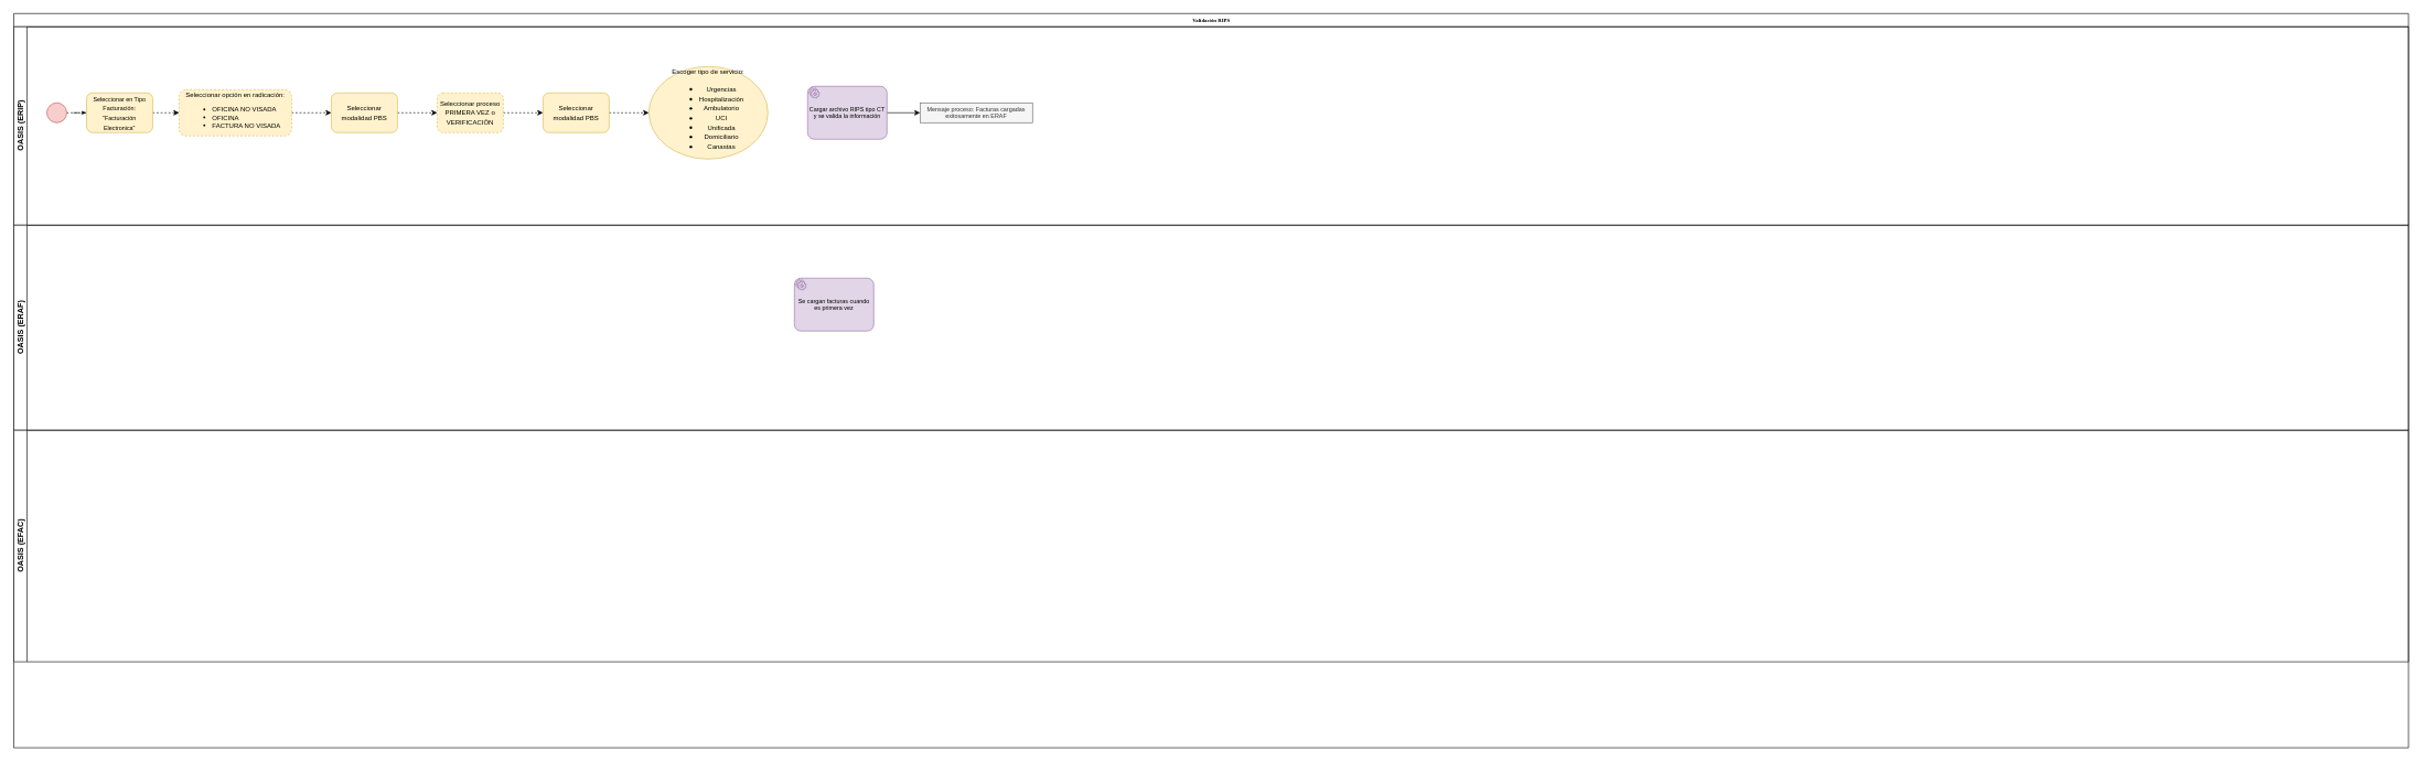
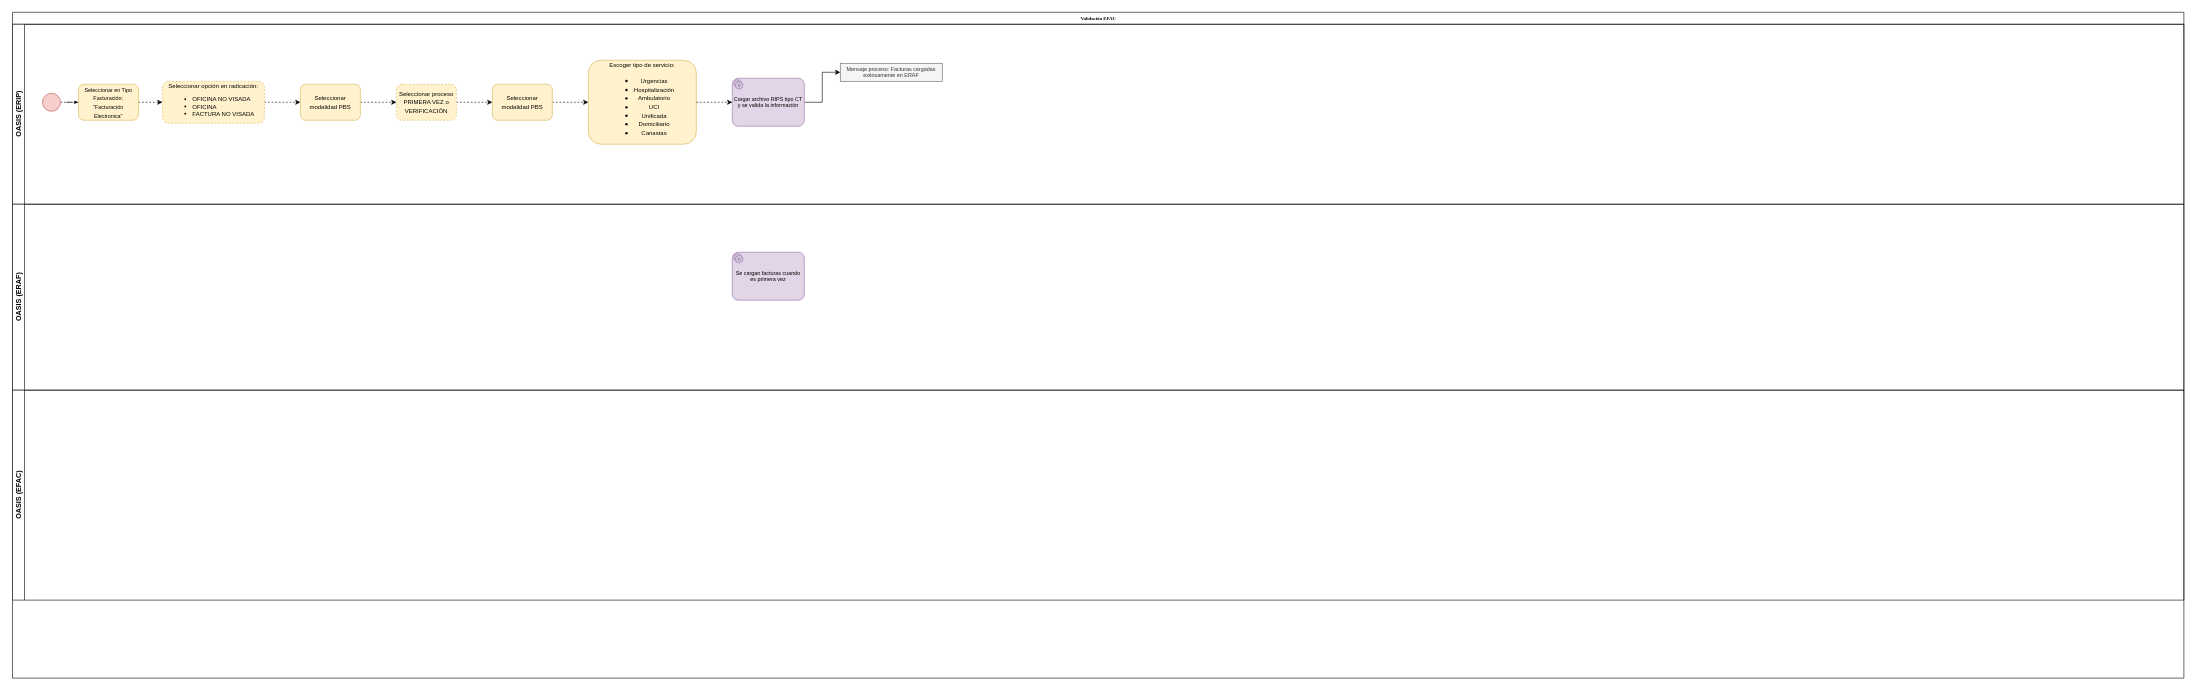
- <mxCell id="2" value="Validación RIPS" style="swimlane;html=1;childLayout=stackLayout;horizontal=1;startSize=20;horizontalStack=0;rounded=0;shadow=0;labelBackgroundColor=none;strokeWidth=1;fontFamily=Verdana;fontSize=8;align=center;" parent="1" vertex="1"><mxGeometry x="20" y="20" width="3620" height="1110" as="geometry" /></mxCell>
+ <mxCell id="2" value="Validación EFAC" style="swimlane;html=1;childLayout=stackLayout;horizontal=1;startSize=20;horizontalStack=0;rounded=0;shadow=0;labelBackgroundColor=none;strokeWidth=1;fontFamily=Verdana;fontSize=8;align=center;" parent="1" vertex="1"><mxGeometry x="20" y="20" width="3620" height="1110" as="geometry" /></mxCell>
- <mxCell id="13" value="&lt;font size=&quot;1&quot;&gt;Escoger tipo de servicio:&lt;br&gt;&lt;/font&gt;&lt;blockquote style=&quot;margin: 0 0 0 40px; border: none; padding: 0px;&quot;&gt;&lt;/blockquote&gt;&lt;ul&gt;&lt;li&gt;&lt;span style=&quot;background-color: initial; font-size: x-small;&quot;&gt;Urgencias&lt;/span&gt;&lt;/li&gt;&lt;li&gt;&lt;span style=&quot;background-color: initial; font-size: x-small;&quot;&gt;Hospitalización&lt;/span&gt;&lt;/li&gt;&lt;li&gt;&lt;span style=&quot;background-color: initial; font-size: x-small;&quot;&gt;Ambulatorio&lt;/span&gt;&lt;/li&gt;&lt;li&gt;&lt;span style=&quot;background-color: initial; font-size: x-small;&quot;&gt;UCI&lt;/span&gt;&lt;/li&gt;&lt;li&gt;&lt;span style=&quot;background-color: initial; font-size: x-small;&quot;&gt;Unificada&lt;/span&gt;&lt;/li&gt;&lt;li&gt;&lt;span style=&quot;background-color: initial; font-size: x-small;&quot;&gt;Domiciliario&lt;/span&gt;&lt;/li&gt;&lt;li&gt;&lt;span style=&quot;font-size: x-small; background-color: initial;&quot;&gt;Canastas&lt;/span&gt;&lt;/li&gt;&lt;/ul&gt;&lt;blockquote style=&quot;margin: 0 0 0 40px; border: none; padding: 0px;&quot;&gt;&lt;/blockquote&gt;&lt;blockquote style=&quot;margin: 0 0 0 40px; border: none; padding: 0px;&quot;&gt;&lt;/blockquote&gt;&lt;blockquote style=&quot;margin: 0 0 0 40px; border: none; padding: 0px;&quot;&gt;&lt;/blockquote&gt;&lt;blockquote style=&quot;margin: 0 0 0 40px; border: none; padding: 0px;&quot;&gt;&lt;/blockquote&gt;&lt;blockquote style=&quot;margin: 0 0 0 40px; border: none; padding: 0px;&quot;&gt;&lt;/blockquote&gt;" style="ellipse;whiteSpace=wrap;html=1;shadow=0;labelBackgroundColor=none;strokeWidth=1;fontFamily=Helvetica;fontSize=12;align=center;fillColor=#fff2cc;strokeColor=#d6b656;" vertex="1" parent="3"><mxGeometry x="960" y="60" width="180" height="140" as="geometry" /></mxCell>
+ <mxCell id="13" value="&lt;font size=&quot;1&quot;&gt;Escoger tipo de servicio:&lt;br&gt;&lt;/font&gt;&lt;blockquote style=&quot;margin: 0 0 0 40px; border: none; padding: 0px;&quot;&gt;&lt;/blockquote&gt;&lt;ul&gt;&lt;li&gt;&lt;span style=&quot;background-color: initial; font-size: x-small;&quot;&gt;Urgencias&lt;/span&gt;&lt;/li&gt;&lt;li&gt;&lt;span style=&quot;background-color: initial; font-size: x-small;&quot;&gt;Hospitalización&lt;/span&gt;&lt;/li&gt;&lt;li&gt;&lt;span style=&quot;background-color: initial; font-size: x-small;&quot;&gt;Ambulatorio&lt;/span&gt;&lt;/li&gt;&lt;li&gt;&lt;span style=&quot;background-color: initial; font-size: x-small;&quot;&gt;UCI&lt;/span&gt;&lt;/li&gt;&lt;li&gt;&lt;span style=&quot;background-color: initial; font-size: x-small;&quot;&gt;Unificada&lt;/span&gt;&lt;/li&gt;&lt;li&gt;&lt;span style=&quot;background-color: initial; font-size: x-small;&quot;&gt;Domiciliario&lt;/span&gt;&lt;/li&gt;&lt;li&gt;&lt;span style=&quot;font-size: x-small; background-color: initial;&quot;&gt;Canastas&lt;/span&gt;&lt;/li&gt;&lt;/ul&gt;&lt;blockquote style=&quot;margin: 0 0 0 40px; border: none; padding: 0px;&quot;&gt;&lt;/blockquote&gt;&lt;blockquote style=&quot;margin: 0 0 0 40px; border: none; padding: 0px;&quot;&gt;&lt;/blockquote&gt;&lt;blockquote style=&quot;margin: 0 0 0 40px; border: none; padding: 0px;&quot;&gt;&lt;/blockquote&gt;&lt;blockquote style=&quot;margin: 0 0 0 40px; border: none; padding: 0px;&quot;&gt;&lt;/blockquote&gt;&lt;blockquote style=&quot;margin: 0 0 0 40px; border: none; padding: 0px;&quot;&gt;&lt;/blockquote&gt;" style="rounded=1;whiteSpace=wrap;html=1;shadow=0;labelBackgroundColor=none;strokeWidth=1;fontFamily=Helvetica;fontSize=12;align=center;fillColor=#fff2cc;strokeColor=#d6b656;" vertex="1" parent="3"><mxGeometry x="960" y="60" width="180" height="140" as="geometry" /></mxCell>
+ <mxCell id="16" style="edgeStyle=orthogonalEdgeStyle;rounded=0;orthogonalLoop=1;jettySize=auto;html=1;dashed=1;fontFamily=Helvetica;fontSize=9;" edge="1" parent="3" source="13" target="15"><mxGeometry relative="1" as="geometry"><mxPoint x="820" y="115" as="targetPoint" /></mxGeometry></mxCell>
- <mxCell id="21" value="Mensaje proceso: Facturas cargadas exitosamente en ERAF" style="text;html=1;align=center;verticalAlign=middle;whiteSpace=wrap;rounded=0;fontSize=9;fontFamily=Helvetica;fillColor=#f5f5f5;fontColor=#333333;strokeColor=#666666;" vertex="1" parent="3"><mxGeometry x="1370" y="115" width="170" height="30" as="geometry" /></mxCell>
+ <mxCell id="21" value="Mensaje proceso: Facturas cargadas exitosamente en ERAF" style="text;html=1;align=center;verticalAlign=middle;whiteSpace=wrap;rounded=0;fontSize=9;fontFamily=Helvetica;fillColor=#f5f5f5;fontColor=#333333;strokeColor=#666666;" vertex="1" parent="3"><mxGeometry x="1380" y="65" width="170" height="30" as="geometry" /></mxCell>
- <mxCell id="23" value="Se cargan facturas cuando es primera vez" style="points=[[0.25,0,0],[0.5,0,0],[0.75,0,0],[1,0.25,0],[1,0.5,0],[1,0.75,0],[0.75,1,0],[0.5,1,0],[0.25,1,0],[0,0.75,0],[0,0.5,0],[0,0.25,0]];shape=mxgraph.bpmn.task;whiteSpace=wrap;rectStyle=rounded;size=10;html=1;taskMarker=service;fontFamily=Helvetica;fontSize=9;fillColor=#e1d5e7;strokeColor=#9673a6;" vertex="1" parent="22"><mxGeometry x="1180" y="80" width="120" height="80" as="geometry" /></mxCell>
+ <mxCell id="23" value="Se cargan facturas cuando es primera vez" style="points=[[0.25,0,0],[0.5,0,0],[0.75,0,0],[1,0.25,0],[1,0.5,0],[1,0.75,0],[0.75,1,0],[0.5,1,0],[0.25,1,0],[0,0.75,0],[0,0.5,0],[0,0.25,0]];shape=mxgraph.bpmn.task;whiteSpace=wrap;rectStyle=rounded;size=10;html=1;taskMarker=service;fontFamily=Helvetica;fontSize=9;fillColor=#e1d5e7;strokeColor=#9673a6;" vertex="1" parent="22"><mxGeometry x="1200" y="80" width="120" height="80" as="geometry" /></mxCell>
